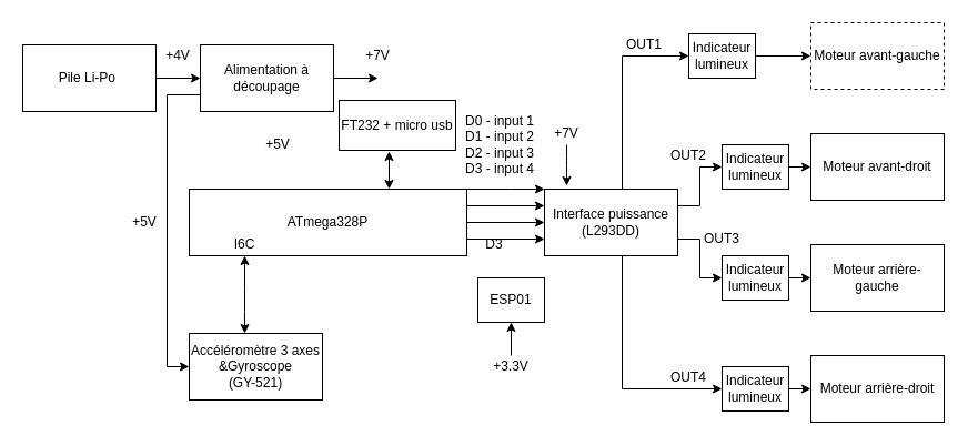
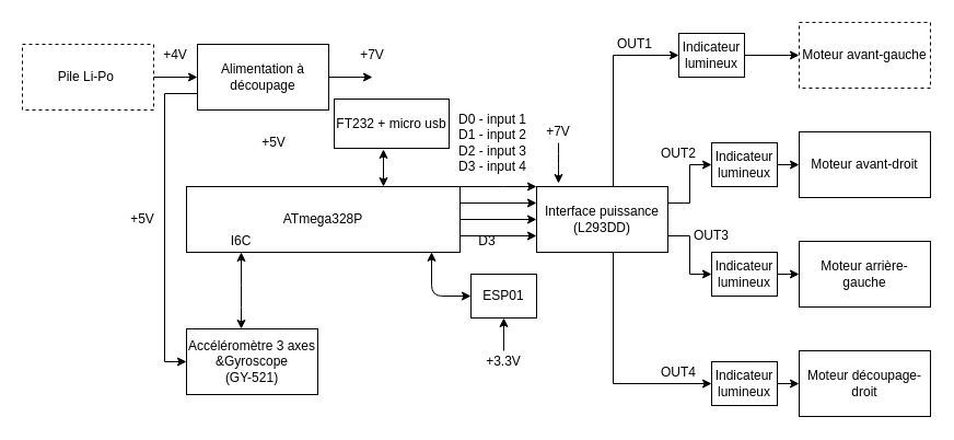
- <mxCell id="2" value="Pile Li-Po&amp;nbsp;" style="rounded=0;whiteSpace=wrap;html=1;" parent="1" vertex="1"><mxGeometry x="20" y="40" width="120" height="60" as="geometry" /></mxCell>
+ <mxCell id="2" value="Pile Li-Po&amp;nbsp;" style="rounded=0;whiteSpace=wrap;html=1;dashed=1;" parent="1" vertex="1"><mxGeometry x="20" y="40" width="120" height="60" as="geometry" /></mxCell>
+ <mxCell id="28" value="" style="endArrow=classic;startArrow=classic;html=1;entryX=0.896;entryY=0.997;entryDx=0;entryDy=0;entryPerimeter=0;exitX=0;exitY=0.5;exitDx=0;exitDy=0;" parent="1" source="27" target="13" edge="1"><mxGeometry width="50" height="50" relative="1" as="geometry"><mxPoint x="370" y="290" as="sourcePoint" /><mxPoint x="420" y="240" as="targetPoint" /><Array as="points"><mxPoint x="394" y="270" /></Array></mxGeometry></mxCell>
- <mxCell id="26" value="Moteur arrière-droit" style="rounded=0;whiteSpace=wrap;html=1;" parent="1" vertex="1"><mxGeometry x="730" y="320" width="120" height="60" as="geometry" /></mxCell>
+ <mxCell id="26" value="Moteur découpage-droit" style="rounded=0;whiteSpace=wrap;html=1;" parent="1" vertex="1"><mxGeometry x="730" y="320" width="120" height="60" as="geometry" /></mxCell>
